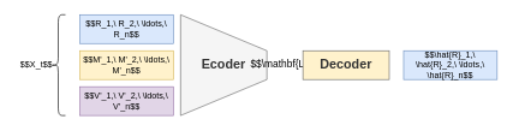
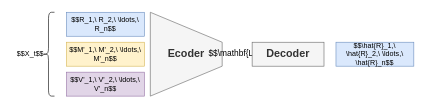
- <mxCell id="9" value="&lt;font style=&quot;font-size: 18px;&quot;&gt;&lt;b&gt;Decoder&lt;/b&gt;&lt;/font&gt;" style="rounded=0;whiteSpace=wrap;html=1;fillColor=#fff2cc;fontColor=#333333;strokeColor=#666666;" vertex="1" parent="1"><mxGeometry x="420" y="70" width="120" height="40" as="geometry" /></mxCell>
+ <mxCell id="9" value="&lt;font style=&quot;font-size: 18px;&quot;&gt;&lt;b&gt;Decoder&lt;/b&gt;&lt;/font&gt;" style="rounded=0;whiteSpace=wrap;html=1;fillColor=#f5f5f5;fontColor=#333333;strokeColor=#666666;" vertex="1" parent="1"><mxGeometry x="420" y="70" width="120" height="40" as="geometry" /></mxCell>
